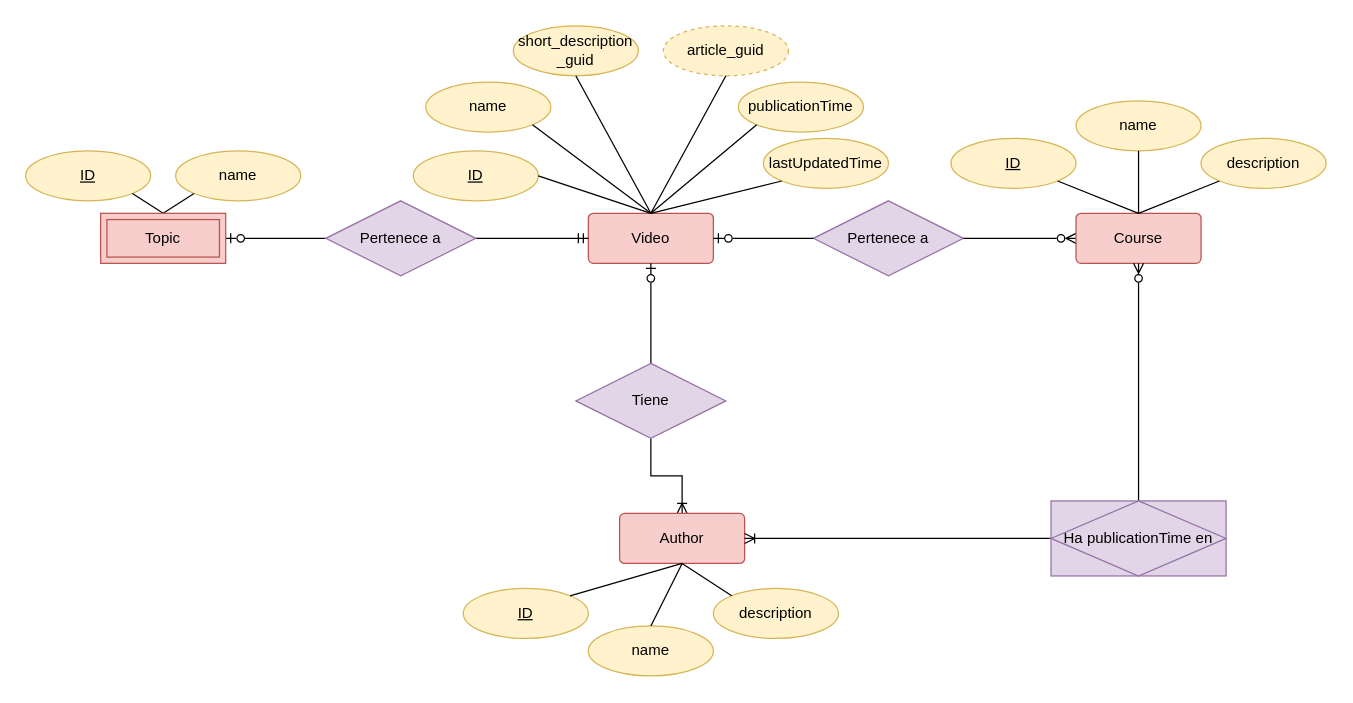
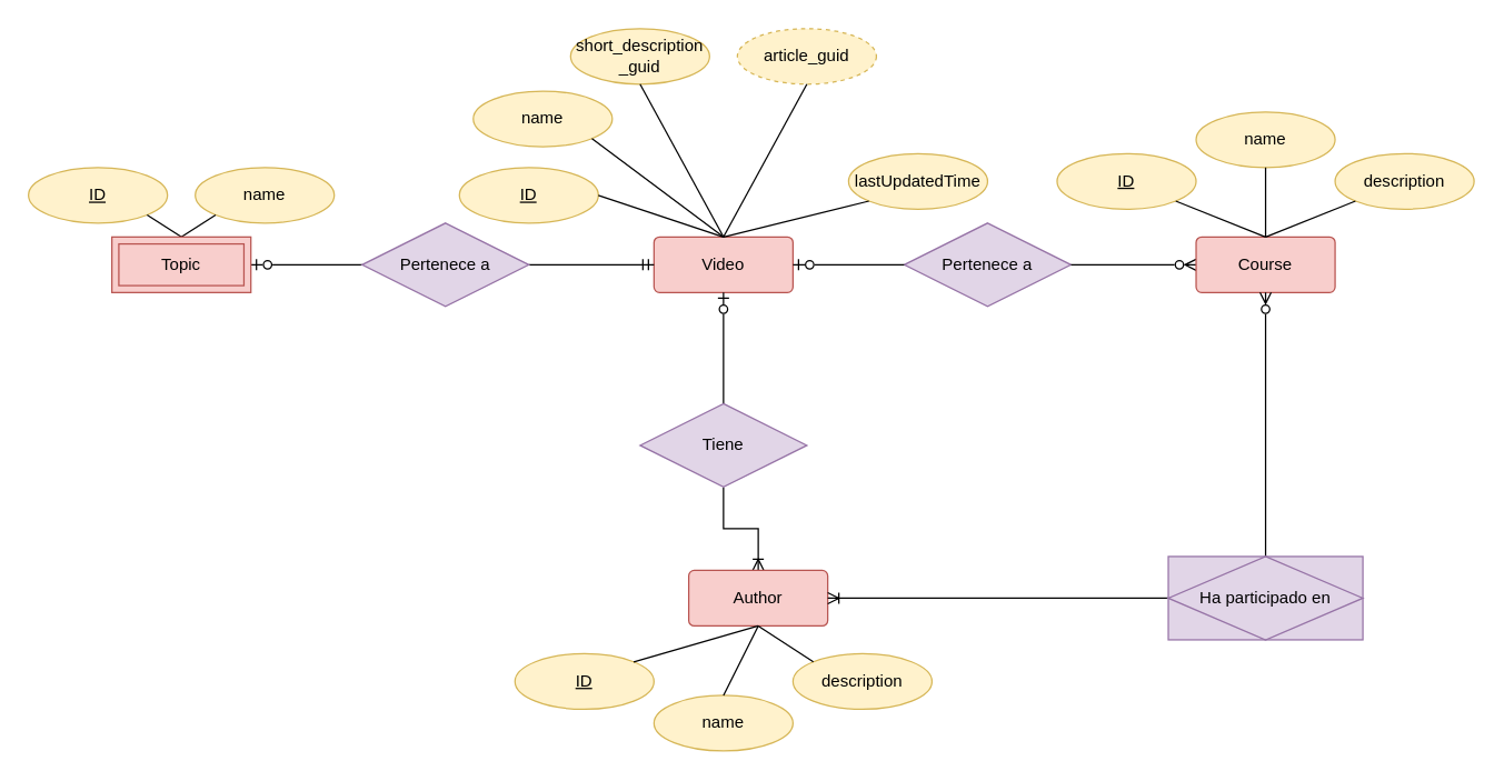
- <mxCell id="21" value="publicationTime" style="ellipse;whiteSpace=wrap;html=1;align=center;fillColor=#fff2cc;strokeColor=#d6b656;" vertex="1" parent="1"><mxGeometry x="590" y="65" width="100" height="40" as="geometry" /></mxCell>
- <mxCell id="26" value="" style="endArrow=none;html=1;rounded=0;exitX=0;exitY=1;exitDx=0;exitDy=0;entryX=0.5;entryY=0;entryDx=0;entryDy=0;" edge="1" parent="1" source="21" target="2"><mxGeometry relative="1" as="geometry"><mxPoint x="450" y="340" as="sourcePoint" /><mxPoint x="610" y="340" as="targetPoint" /></mxGeometry></mxCell>
- <mxCell id="16" value="Ha publicationTime en" style="shape=associativeEntity;whiteSpace=wrap;html=1;align=center;fillColor=#e1d5e7;strokeColor=#9673a6;" vertex="1" parent="1"><mxGeometry x="840" y="400" width="140" height="60" as="geometry" /></mxCell>
+ <mxCell id="16" value="Ha participado en" style="shape=associativeEntity;whiteSpace=wrap;html=1;align=center;fillColor=#e1d5e7;strokeColor=#9673a6;" vertex="1" parent="1"><mxGeometry x="840" y="400" width="140" height="60" as="geometry" /></mxCell>
